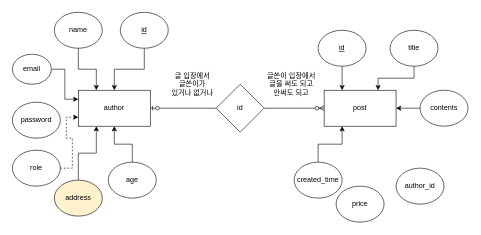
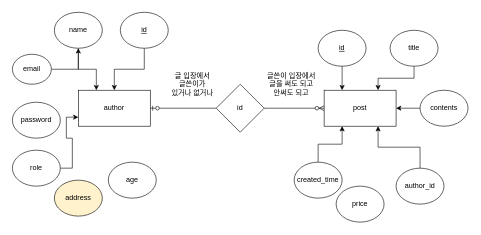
- <mxCell id="16" value="" style="edgeStyle=orthogonalEdgeStyle;rounded=0;orthogonalLoop=1;jettySize=auto;html=1;entryX=0;entryY=0.25;entryDx=0;entryDy=0;" edge="1" parent="1" source="17" target="3"><mxGeometry relative="1" as="geometry" /></mxCell>
+ <mxCell id="16" value="" style="edgeStyle=orthogonalEdgeStyle;rounded=0;orthogonalLoop=1;jettySize=auto;html=1;" edge="1" parent="1" source="17" target="8"><mxGeometry relative="1" as="geometry" /></mxCell>
- <mxCell id="14" value="" style="edgeStyle=orthogonalEdgeStyle;rounded=0;orthogonalLoop=1;jettySize=auto;html=1;entryX=0;entryY=0.75;entryDx=0;entryDy=0;dashed=1;" edge="1" parent="1" source="15" target="3"><mxGeometry relative="1" as="geometry" /></mxCell>
+ <mxCell id="14" value="" style="edgeStyle=orthogonalEdgeStyle;rounded=0;orthogonalLoop=1;jettySize=auto;html=1;entryX=0;entryY=0.75;entryDx=0;entryDy=0;" edge="1" parent="1" source="15" target="3"><mxGeometry relative="1" as="geometry" /></mxCell>
- <mxCell id="12" value="" style="edgeStyle=orthogonalEdgeStyle;rounded=0;orthogonalLoop=1;jettySize=auto;html=1;entryX=0.5;entryY=1;entryDx=0;entryDy=0;" edge="1" parent="1" source="13" target="3"><mxGeometry relative="1" as="geometry" /></mxCell>
+ <mxCell id="23" value="" style="edgeStyle=orthogonalEdgeStyle;rounded=0;orthogonalLoop=1;jettySize=auto;html=1;entryX=0.75;entryY=1;entryDx=0;entryDy=0;" edge="1" parent="1" source="24" target="4"><mxGeometry relative="1" as="geometry" /></mxCell>
- <mxCell id="9" value="" style="edgeStyle=orthogonalEdgeStyle;rounded=0;orthogonalLoop=1;jettySize=auto;html=1;entryX=0.25;entryY=1;entryDx=0;entryDy=0;" edge="1" parent="1" source="10" target="3"><mxGeometry relative="1" as="geometry" /></mxCell>
